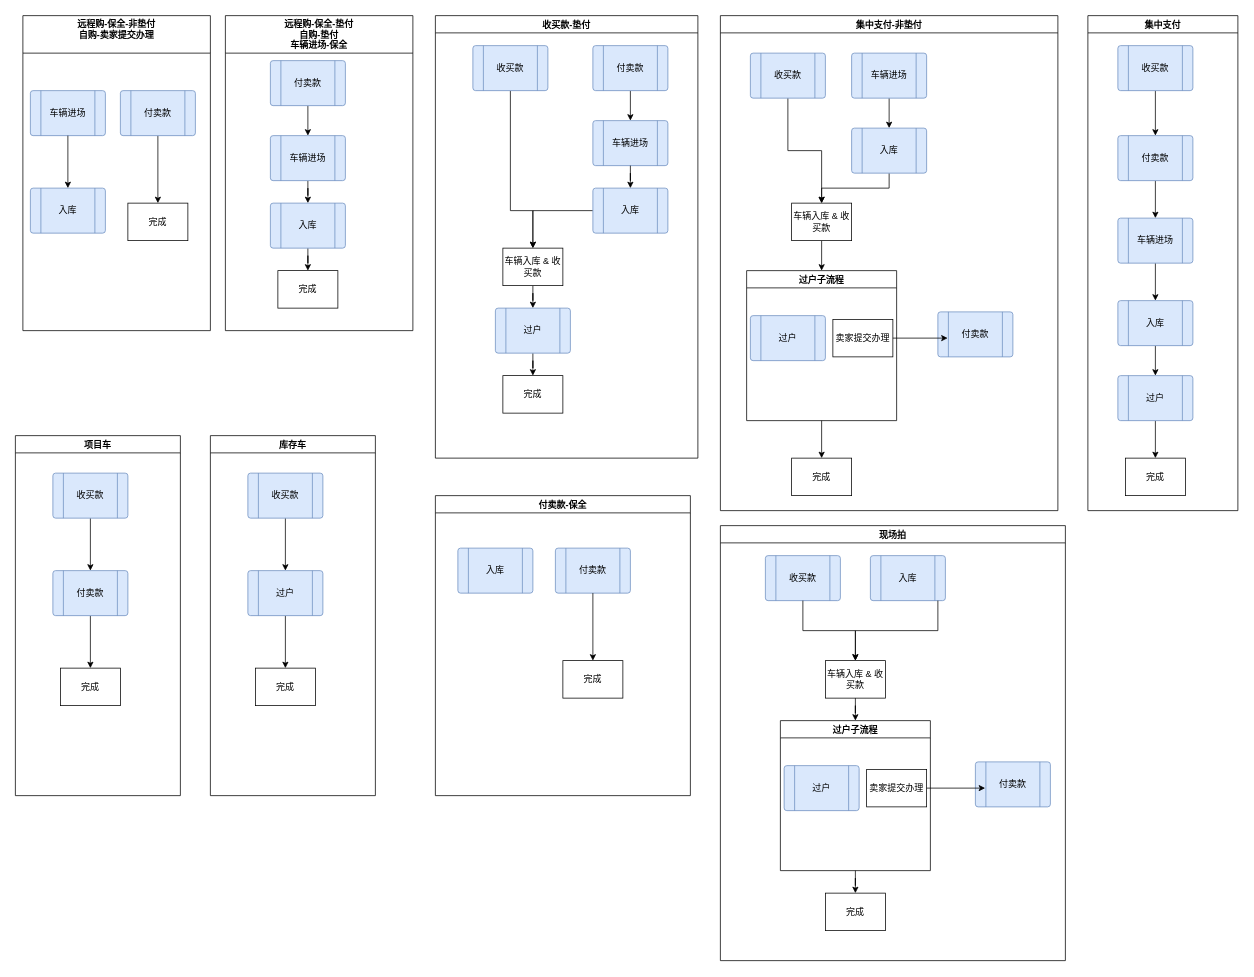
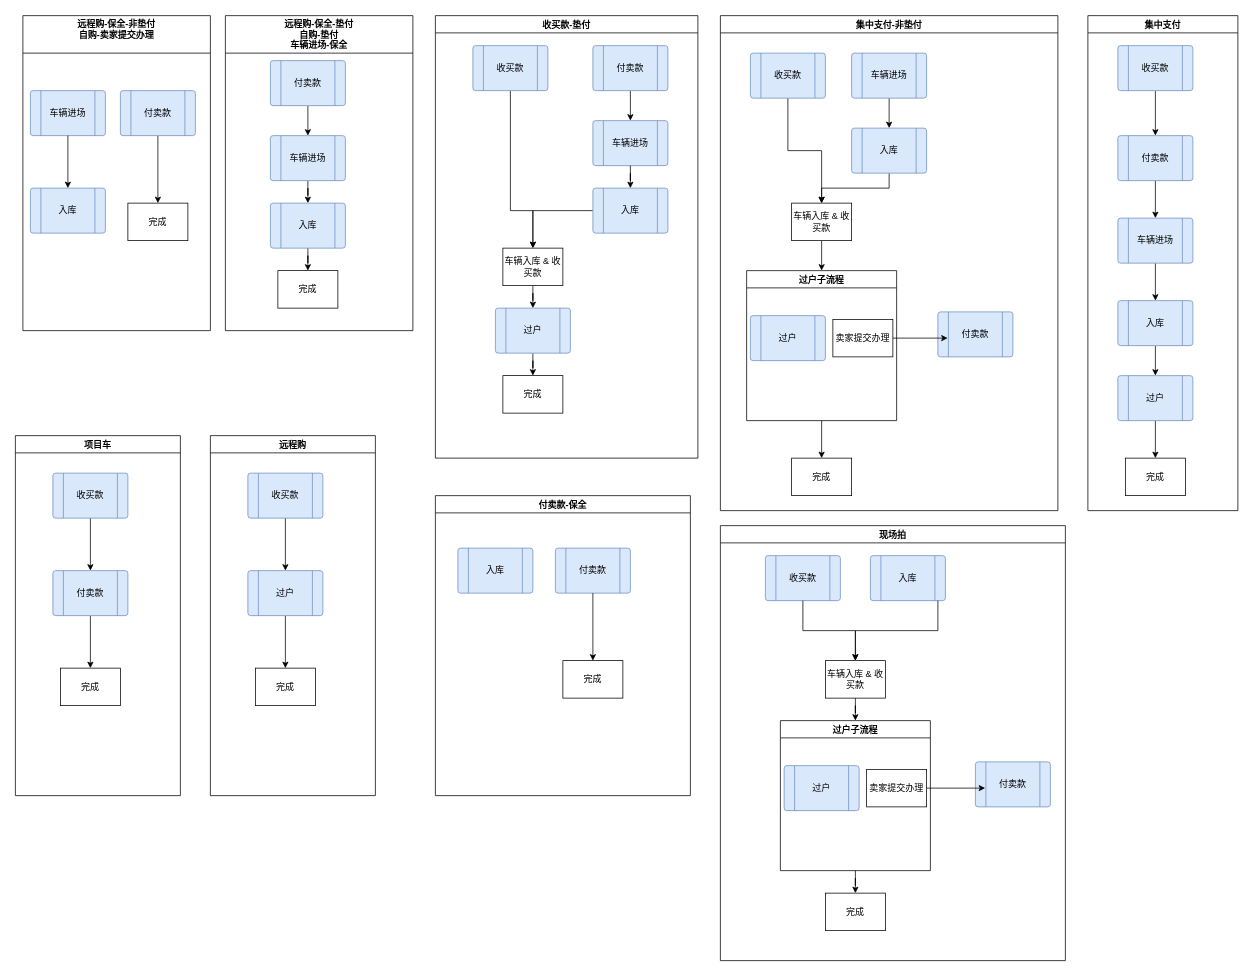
- <mxCell id="53" value="库存车" style="swimlane;" vertex="1" parent="1"><mxGeometry x="280" y="580" width="220" height="480" as="geometry" /></mxCell>
+ <mxCell id="53" value="远程购" style="swimlane;" vertex="1" parent="1"><mxGeometry x="280" y="580" width="220" height="480" as="geometry" /></mxCell>
